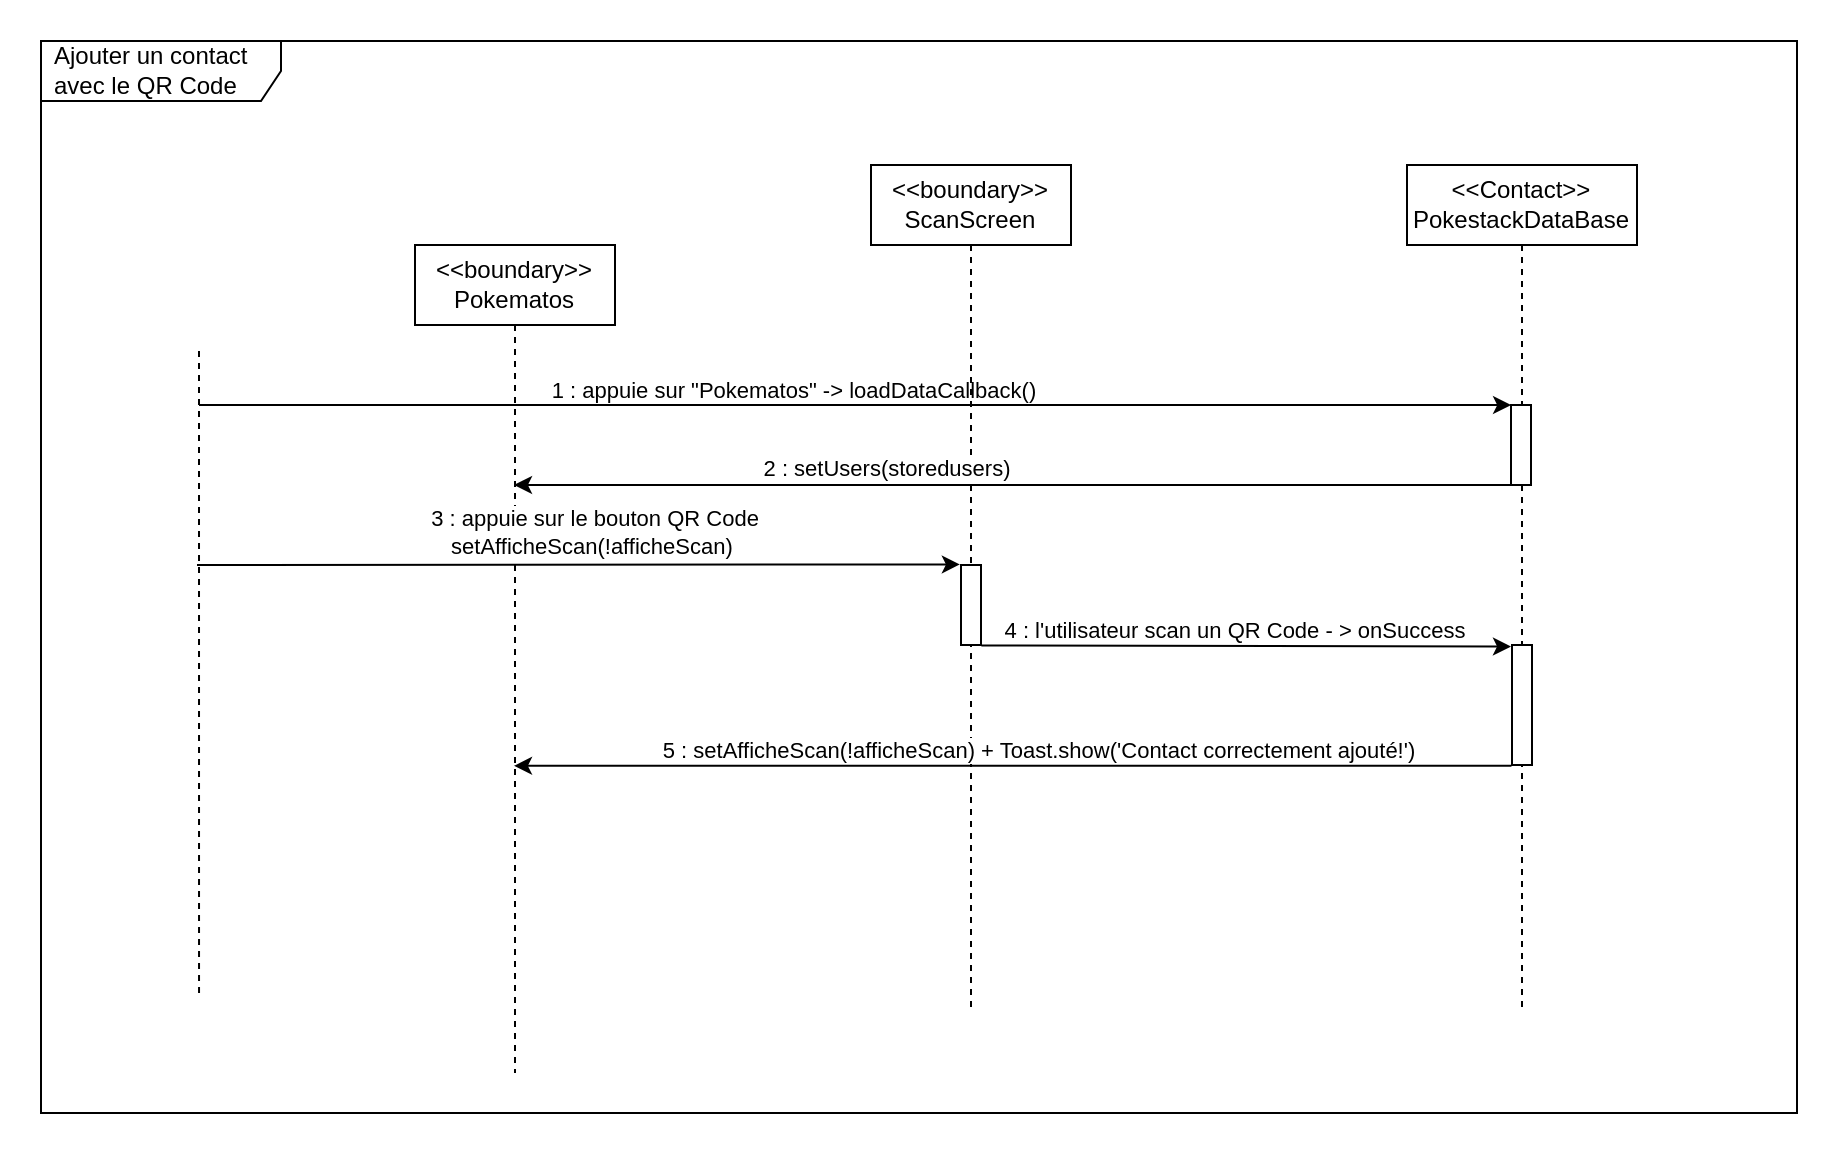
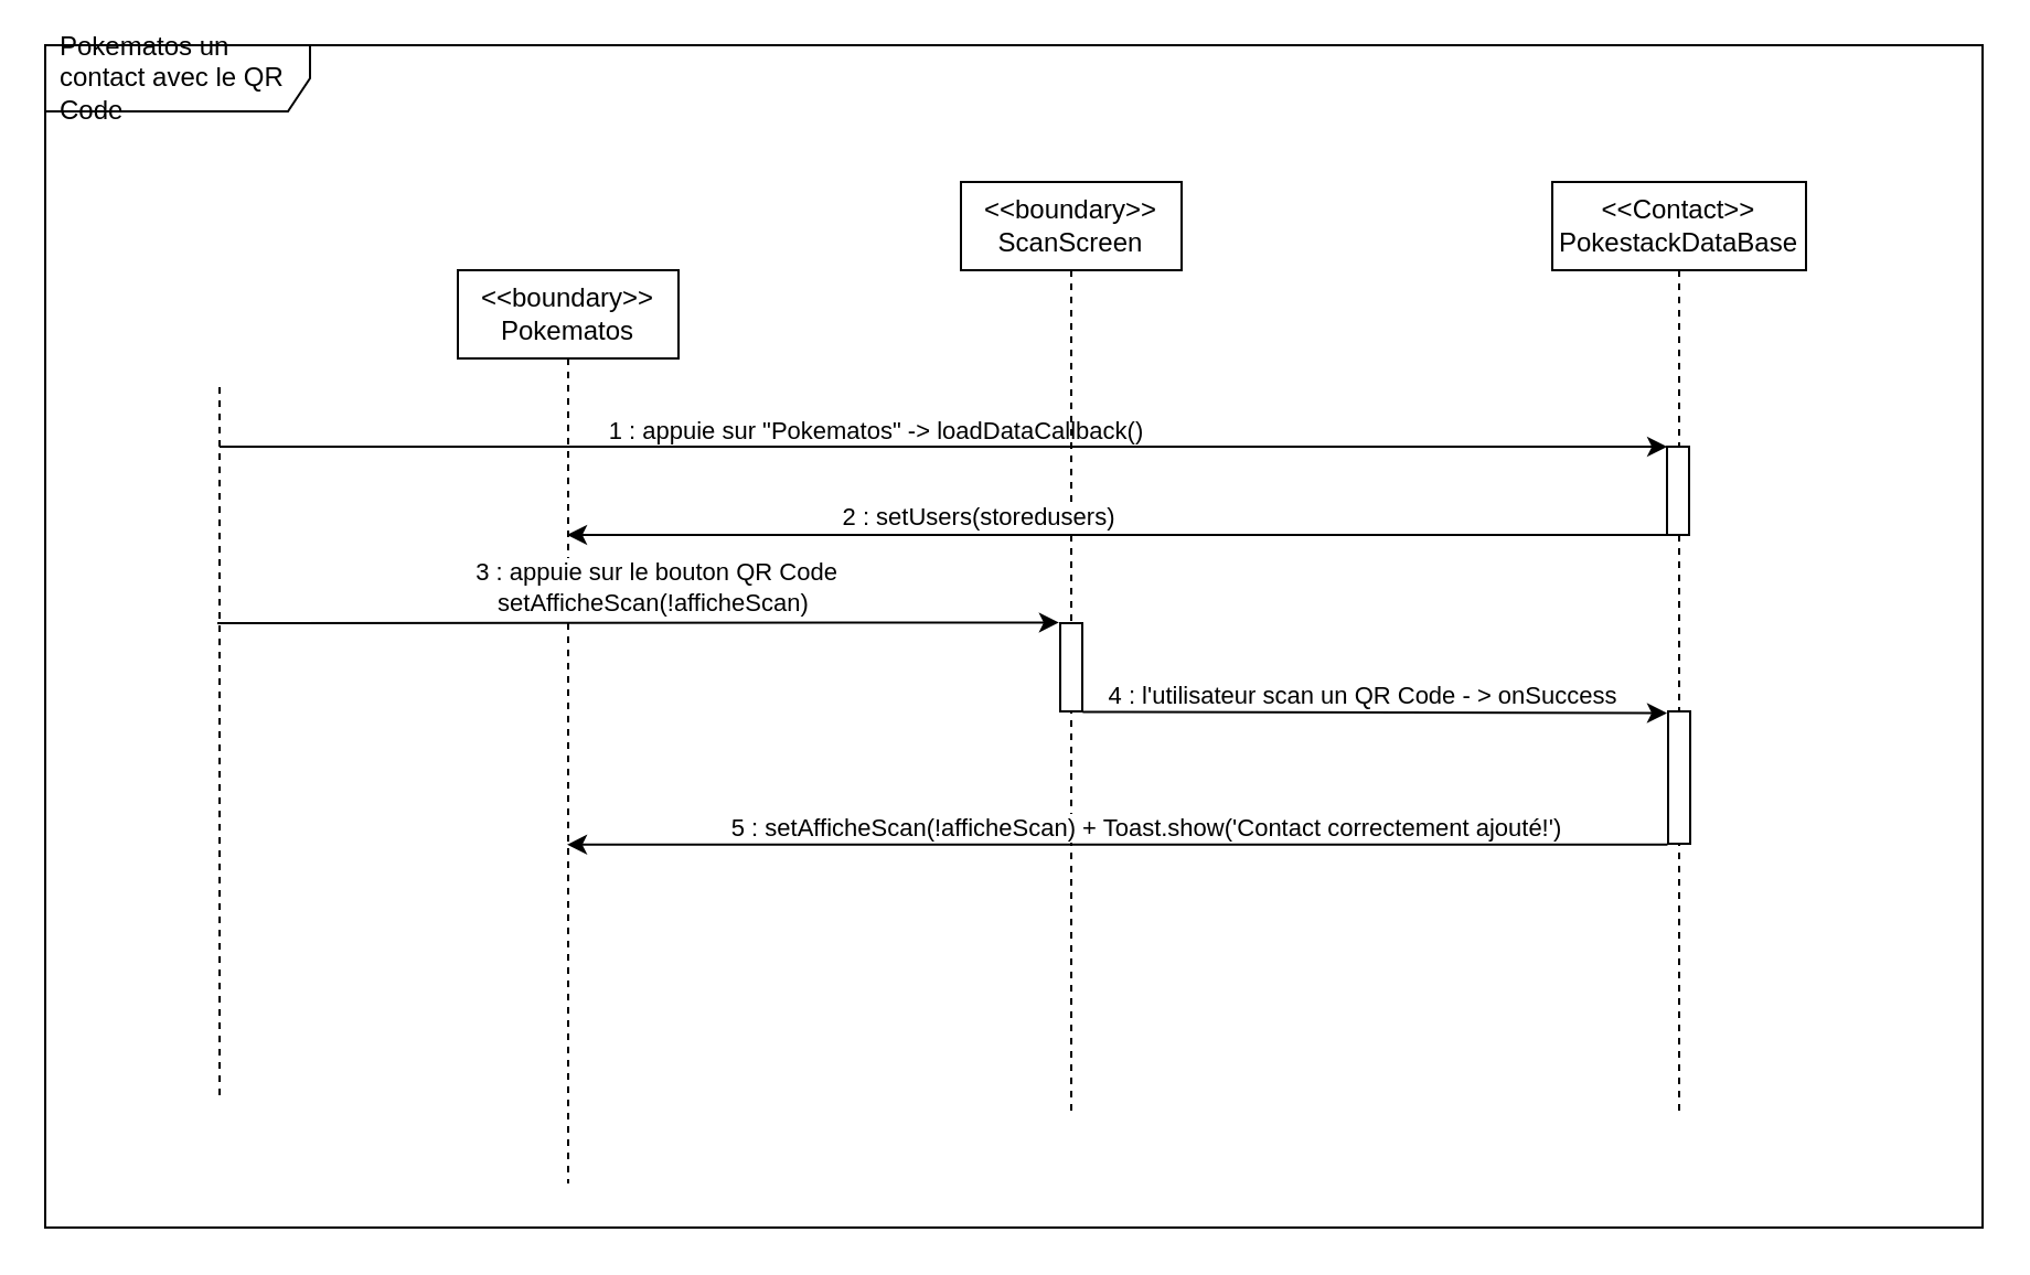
- <mxCell id="2" value="Ajouter un contact avec le QR Code" style="shape=umlFrame;whiteSpace=wrap;html=1;width=120;height=30;boundedLbl=1;verticalAlign=middle;align=left;spacingLeft=5;" parent="1" vertex="1"><mxGeometry x="20" y="20" width="878" height="536" as="geometry" /></mxCell>
+ <mxCell id="2" value="Pokematos un contact avec le QR Code" style="shape=umlFrame;whiteSpace=wrap;html=1;width=120;height=30;boundedLbl=1;verticalAlign=middle;align=left;spacingLeft=5;" parent="1" vertex="1"><mxGeometry x="20" y="20" width="878" height="536" as="geometry" /></mxCell>
